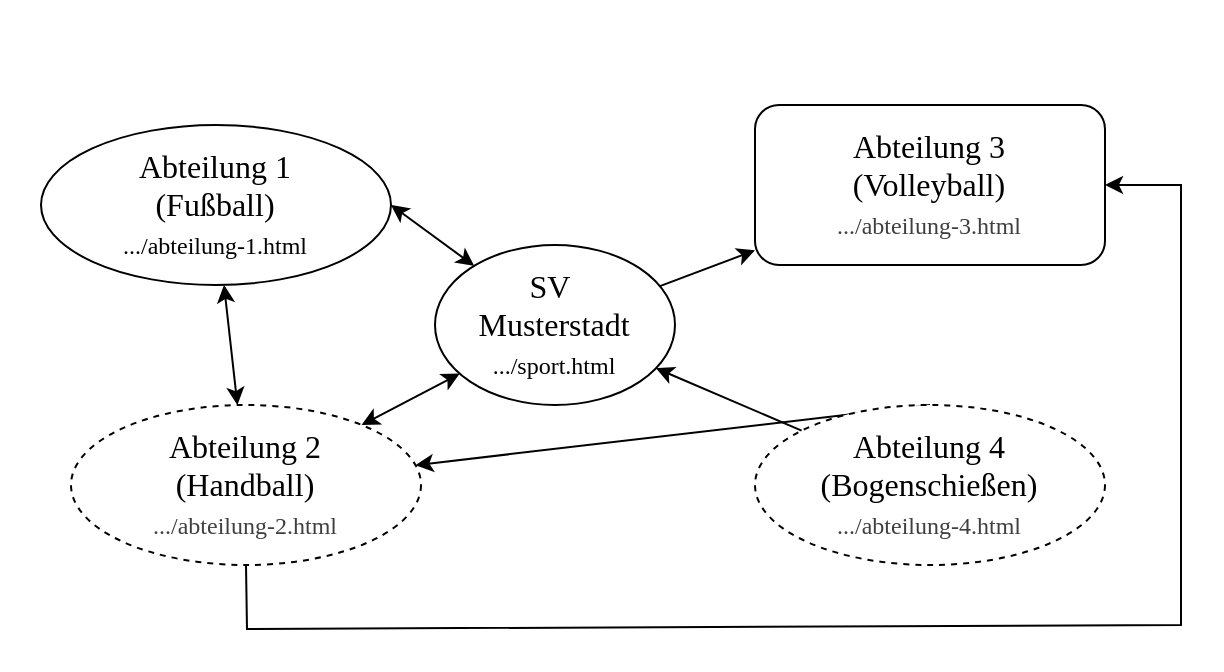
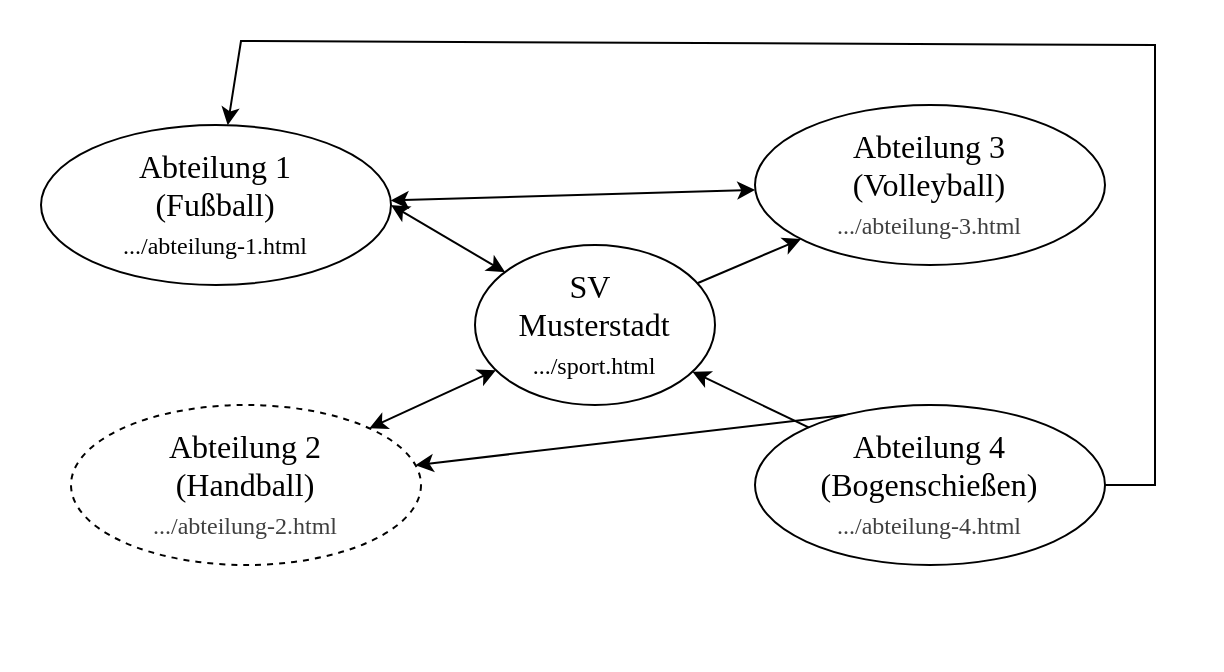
+ <mxCell id="14" value="" style="endArrow=none;html=1;rounded=0;endFill=0;startArrow=classic;startFill=1;" parent="1" source="5" target="12" edge="1"><mxGeometry width="50" height="50" relative="1" as="geometry"><mxPoint x="677" y="262" as="sourcePoint" /><mxPoint x="97.136" y="302.544" as="targetPoint" /><Array as="points"><mxPoint x="120" y="20" /><mxPoint x="577" y="22" /><mxPoint x="577" y="242" /></Array></mxGeometry></mxCell>
- <mxCell id="2" value="Abteilung 3&lt;br&gt;(Volleyball)&lt;div&gt;&lt;span style=&quot;color: rgb(63, 63, 63); font-size: 12px;&quot;&gt;.../abteilung-3.html&lt;/span&gt;&lt;br&gt;&lt;/div&gt;" style="whiteSpace=wrap;html=1;fontFamily=Alegreya;fontSize=16;rounded=1;" parent="1" vertex="1"><mxGeometry x="377" y="52" width="175" height="80" as="geometry" /></mxCell>
+ <mxCell id="2" value="Abteilung 3&lt;br&gt;(Volleyball)&lt;div&gt;&lt;span style=&quot;color: rgb(63, 63, 63); font-size: 12px;&quot;&gt;.../abteilung-3.html&lt;/span&gt;&lt;br&gt;&lt;/div&gt;" style="ellipse;whiteSpace=wrap;html=1;fontFamily=Alegreya;fontSize=16;" parent="1" vertex="1"><mxGeometry x="377" y="52" width="175" height="80" as="geometry" /></mxCell>
- <mxCell id="3" value="SV&amp;nbsp;&lt;br&gt;Musterstadt&lt;div&gt;&lt;font style=&quot;font-size: 12px;&quot;&gt;.../sport.html&lt;/font&gt;&lt;br&gt;&lt;/div&gt;" style="ellipse;whiteSpace=wrap;html=1;fontFamily=Alegreya;fontSize=16;" parent="1" vertex="1"><mxGeometry x="217" y="122" width="120" height="80" as="geometry" /></mxCell>
+ <mxCell id="3" value="SV&amp;nbsp;&lt;br&gt;Musterstadt&lt;div&gt;&lt;font style=&quot;font-size: 12px;&quot;&gt;.../sport.html&lt;/font&gt;&lt;br&gt;&lt;/div&gt;" style="ellipse;whiteSpace=wrap;html=1;fontFamily=Alegreya;fontSize=16;" parent="1" vertex="1"><mxGeometry x="237" y="122" width="120" height="80" as="geometry" /></mxCell>
- <mxCell id="9" value="" style="endArrow=classic;html=1;rounded=0;startArrow=classic;startFill=1;" parent="1" source="5" target="4" edge="1"><mxGeometry width="50" height="50" relative="1" as="geometry"><mxPoint x="597" y="542" as="sourcePoint" /><mxPoint x="397" y="542" as="targetPoint" /></mxGeometry></mxCell>
+ <mxCell id="9" value="" style="endArrow=classic;html=1;rounded=0;startArrow=classic;startFill=1;" parent="1" source="5" target="2" edge="1"><mxGeometry width="50" height="50" relative="1" as="geometry"><mxPoint x="597" y="542" as="sourcePoint" /><mxPoint x="397" y="542" as="targetPoint" /></mxGeometry></mxCell>
- <mxCell id="12" value="Abteilung 4&lt;br&gt;(Bogenschießen)&lt;div&gt;&lt;span style=&quot;color: rgb(63, 63, 63); font-size: 12px;&quot;&gt;.../abteilung-4.html&lt;/span&gt;&lt;br&gt;&lt;/div&gt;" style="ellipse;whiteSpace=wrap;html=1;fontFamily=Alegreya;fontSize=16;dashed=1;" parent="1" vertex="1"><mxGeometry x="377" y="202" width="175" height="80" as="geometry" /></mxCell>
+ <mxCell id="12" value="Abteilung 4&lt;br&gt;(Bogenschießen)&lt;div&gt;&lt;span style=&quot;color: rgb(63, 63, 63); font-size: 12px;&quot;&gt;.../abteilung-4.html&lt;/span&gt;&lt;br&gt;&lt;/div&gt;" style="ellipse;whiteSpace=wrap;html=1;fontFamily=Alegreya;fontSize=16;" parent="1" vertex="1"><mxGeometry x="377" y="202" width="175" height="80" as="geometry" /></mxCell>
- <mxCell id="7" value="" style="endArrow=classic;html=1;rounded=0;" parent="1" source="4" target="2" edge="1"><mxGeometry width="50" height="50" relative="1" as="geometry"><mxPoint x="154.312" y="281.996" as="sourcePoint" /><mxPoint x="585" y="92" as="targetPoint" /><Array as="points"><mxPoint x="123" y="314" /><mxPoint x="590" y="312" /><mxPoint x="590" y="92" /></Array></mxGeometry></mxCell>
